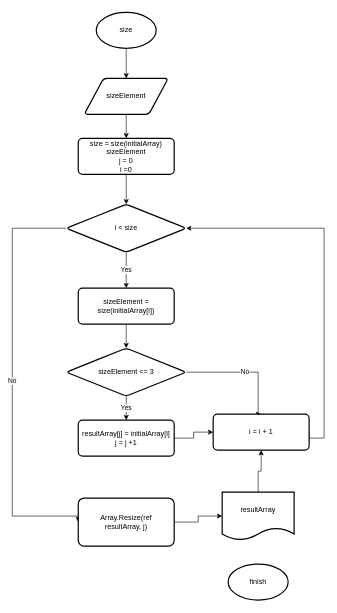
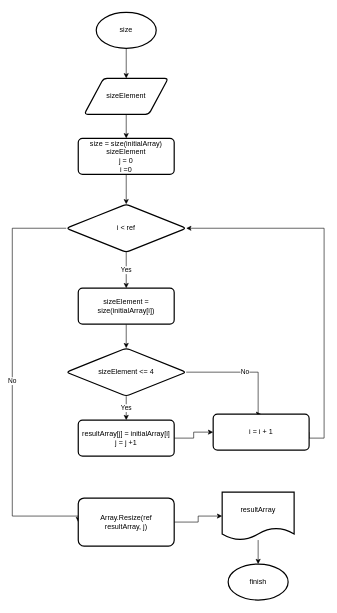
- <mxCell id="10" value="i &amp;lt; size" style="rhombus;whiteSpace=wrap;html=1;strokeWidth=2;rounded=1;arcSize=12;" vertex="1" parent="1"><mxGeometry x="110" y="340" width="200" height="80" as="geometry" /></mxCell>
+ <mxCell id="10" value="i &amp;lt; ref" style="rhombus;whiteSpace=wrap;html=1;strokeWidth=2;rounded=1;arcSize=12;" vertex="1" parent="1"><mxGeometry x="110" y="340" width="200" height="80" as="geometry" /></mxCell>
- <mxCell id="14" value="sizeElement &amp;lt;= 3" style="rhombus;whiteSpace=wrap;html=1;strokeWidth=2;rounded=1;arcSize=12;" vertex="1" parent="1"><mxGeometry x="110" y="580" width="200" height="80" as="geometry" /></mxCell>
+ <mxCell id="14" value="sizeElement &amp;lt;= 4" style="rhombus;whiteSpace=wrap;html=1;strokeWidth=2;rounded=1;arcSize=12;" vertex="1" parent="1"><mxGeometry x="110" y="580" width="200" height="80" as="geometry" /></mxCell>
- <mxCell id="18" value="" style="edgeStyle=orthogonalEdgeStyle;rounded=0;orthogonalLoop=1;jettySize=auto;html=1;" edge="1" parent="1" source="19" target="17"><mxGeometry relative="1" as="geometry" /></mxCell>
+ <mxCell id="18" value="" style="edgeStyle=orthogonalEdgeStyle;rounded=0;orthogonalLoop=1;jettySize=auto;html=1;" edge="1" parent="1" source="19" target="20"><mxGeometry relative="1" as="geometry" /></mxCell>
